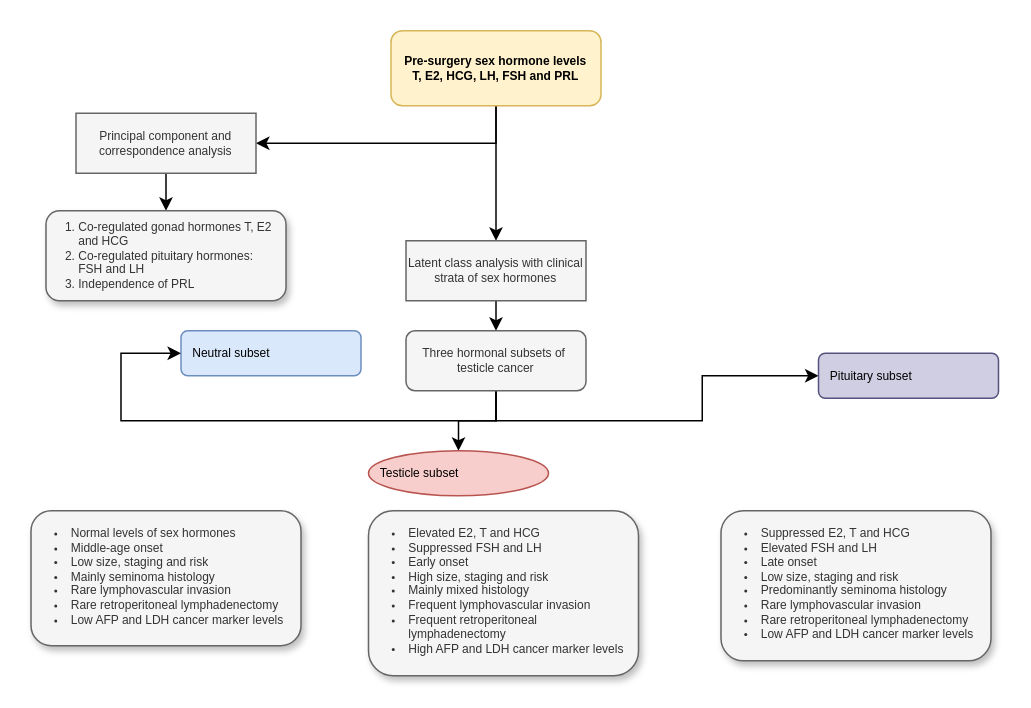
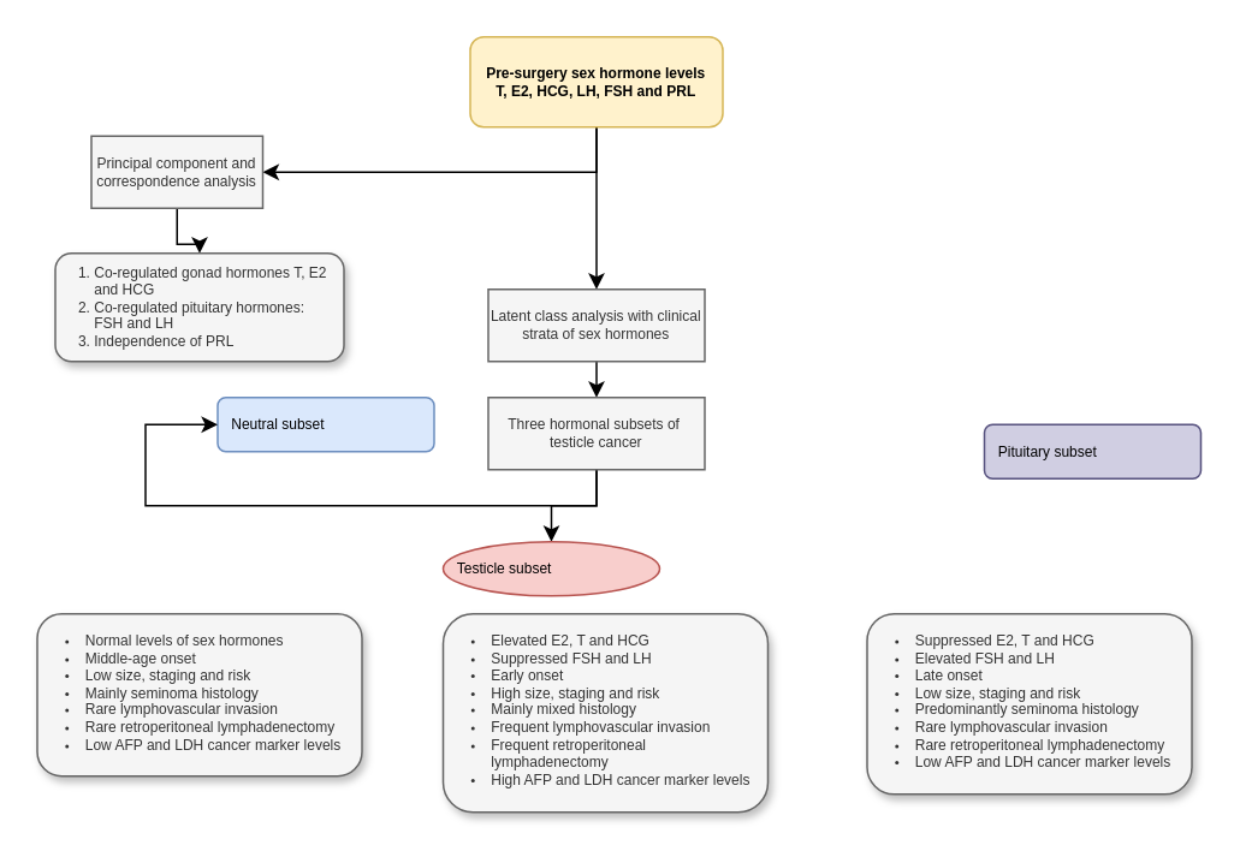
- <mxCell id="6" value="Principal component and correspondence analysis" style="rounded=0;whiteSpace=wrap;html=1;fontSize=8;fillColor=#f5f5f5;fontColor=#333333;strokeColor=#666666;" vertex="1" parent="1"><mxGeometry x="50" y="75" width="120" height="40" as="geometry" /></mxCell>
+ <mxCell id="6" value="Principal component and correspondence analysis" style="rounded=0;whiteSpace=wrap;html=1;fontSize=8;fillColor=#f5f5f5;fontColor=#333333;strokeColor=#666666;" vertex="1" parent="1"><mxGeometry x="50" y="75" width="95" height="40" as="geometry" /></mxCell>
- <mxCell id="14" value="Three hormonal subsets of&amp;nbsp; testicle cancer" style="rounded=1;whiteSpace=wrap;html=1;fontSize=8;fillColor=#f5f5f5;fontColor=#333333;strokeColor=#666666;" vertex="1" parent="1"><mxGeometry x="270" y="220" width="120" height="40" as="geometry" /></mxCell>
+ <mxCell id="14" value="Three hormonal subsets of&amp;nbsp; testicle cancer" style="whiteSpace=wrap;html=1;fontSize=8;fillColor=#f5f5f5;fontColor=#333333;strokeColor=#666666;rounded=0;" vertex="1" parent="1"><mxGeometry x="270" y="220" width="120" height="40" as="geometry" /></mxCell>
- <mxCell id="13" style="edgeStyle=orthogonalEdgeStyle;rounded=0;orthogonalLoop=1;jettySize=auto;html=1;exitX=0.5;exitY=1;exitDx=0;exitDy=0;fontSize=8;" edge="1" parent="1" source="14" target="16"><mxGeometry relative="1" as="geometry" /></mxCell>
